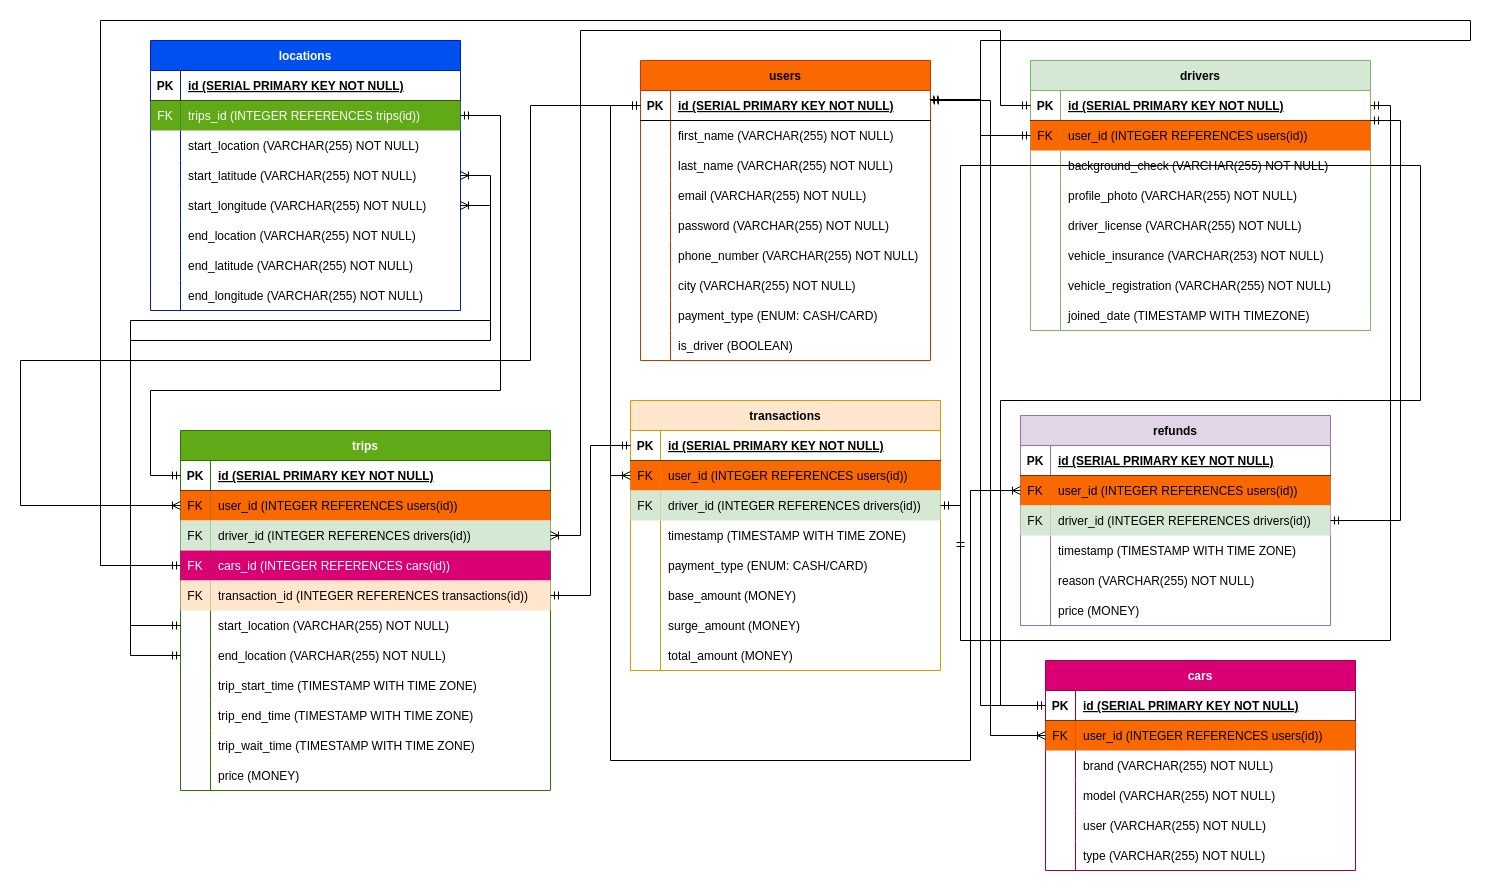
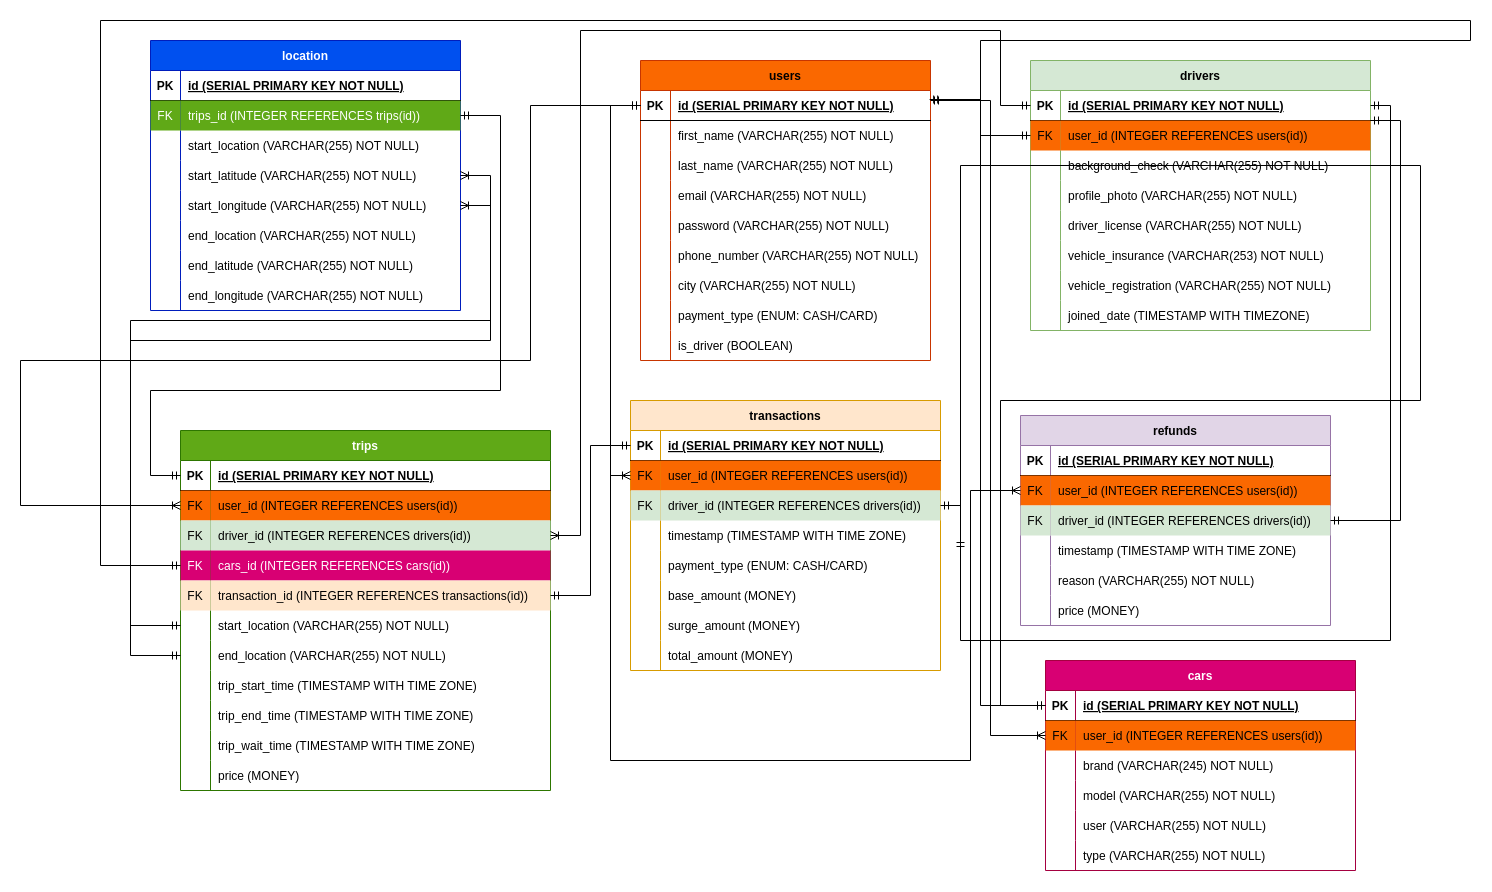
- <mxCell id="162" value="locations" style="shape=table;startSize=30;container=1;collapsible=1;childLayout=tableLayout;fixedRows=1;rowLines=0;fontStyle=1;align=center;resizeLast=1;fillColor=#0050ef;fontColor=#ffffff;strokeColor=#001DBC;" parent="1" vertex="1"><mxGeometry x="150" y="40" width="310" height="270" as="geometry" /></mxCell>
+ <mxCell id="162" value="location" style="shape=table;startSize=30;container=1;collapsible=1;childLayout=tableLayout;fixedRows=1;rowLines=0;fontStyle=1;align=center;resizeLast=1;fillColor=#0050ef;fontColor=#ffffff;strokeColor=#001DBC;" parent="1" vertex="1"><mxGeometry x="150" y="40" width="310" height="270" as="geometry" /></mxCell>
- <mxCell id="149" value="brand (VARCHAR(255) NOT NULL)" style="shape=partialRectangle;connectable=0;fillColor=none;top=0;left=0;bottom=0;right=0;align=left;spacingLeft=6;overflow=hidden;" parent="147" vertex="1"><mxGeometry x="30" width="280" height="30" as="geometry"><mxRectangle width="280" height="30" as="alternateBounds" /></mxGeometry></mxCell>
+ <mxCell id="149" value="brand (VARCHAR(245) NOT NULL)" style="shape=partialRectangle;connectable=0;fillColor=none;top=0;left=0;bottom=0;right=0;align=left;spacingLeft=6;overflow=hidden;" parent="147" vertex="1"><mxGeometry x="30" width="280" height="30" as="geometry"><mxRectangle width="280" height="30" as="alternateBounds" /></mxGeometry></mxCell>
